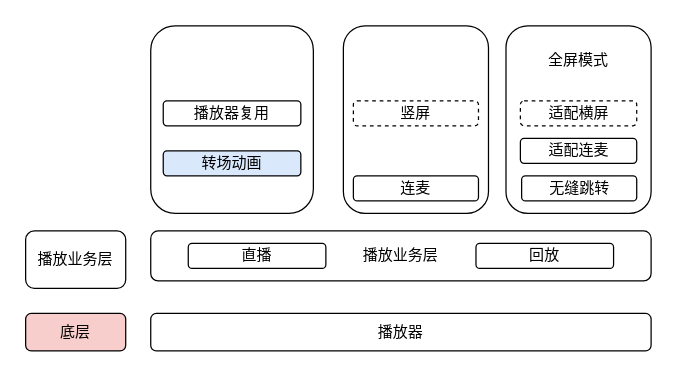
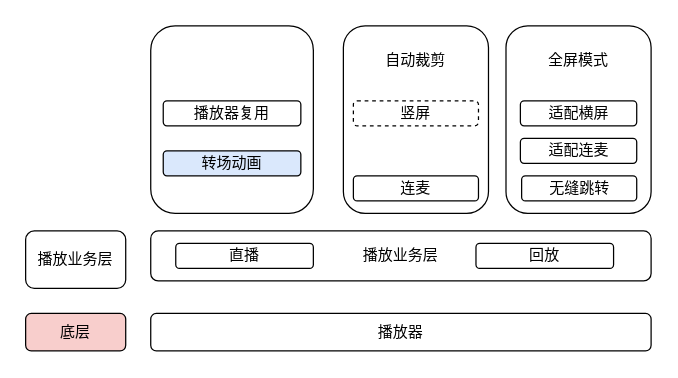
+ <mxCell id="10" value="自动裁剪" style="text;strokeColor=none;align=center;fillColor=none;html=1;verticalAlign=middle;whiteSpace=wrap;rounded=0;" vertex="1" parent="1"><mxGeometry x="302" y="33" width="60" height="30" as="geometry" /></mxCell>
- <mxCell id="15" value="适配横屏" style="rounded=1;whiteSpace=wrap;html=1;fontSize=12;glass=0;strokeWidth=1;shadow=0;dashed=1;" vertex="1" parent="1"><mxGeometry x="415.5" y="80" width="93" height="20" as="geometry" /></mxCell>
+ <mxCell id="15" value="适配横屏" style="rounded=1;whiteSpace=wrap;html=1;fontSize=12;glass=0;strokeWidth=1;shadow=0;" vertex="1" parent="1"><mxGeometry x="415.5" y="80" width="93" height="20" as="geometry" /></mxCell>
- <mxCell id="4" value="直播" style="rounded=1;whiteSpace=wrap;html=1;fontSize=12;glass=0;strokeWidth=1;shadow=0;" parent="1" vertex="1"><mxGeometry x="150" y="194" width="110" height="20" as="geometry" /></mxCell>
+ <mxCell id="4" value="直播" style="rounded=1;whiteSpace=wrap;html=1;fontSize=12;glass=0;strokeWidth=1;shadow=0;" parent="1" vertex="1"><mxGeometry x="140" y="194" width="110" height="20" as="geometry" /></mxCell>
